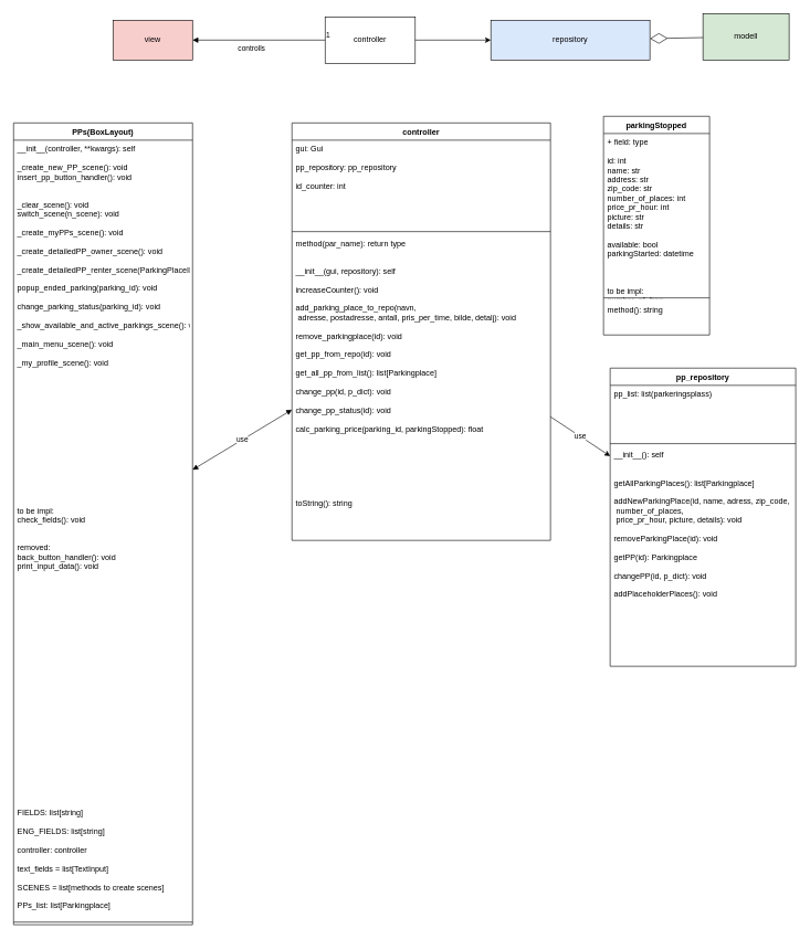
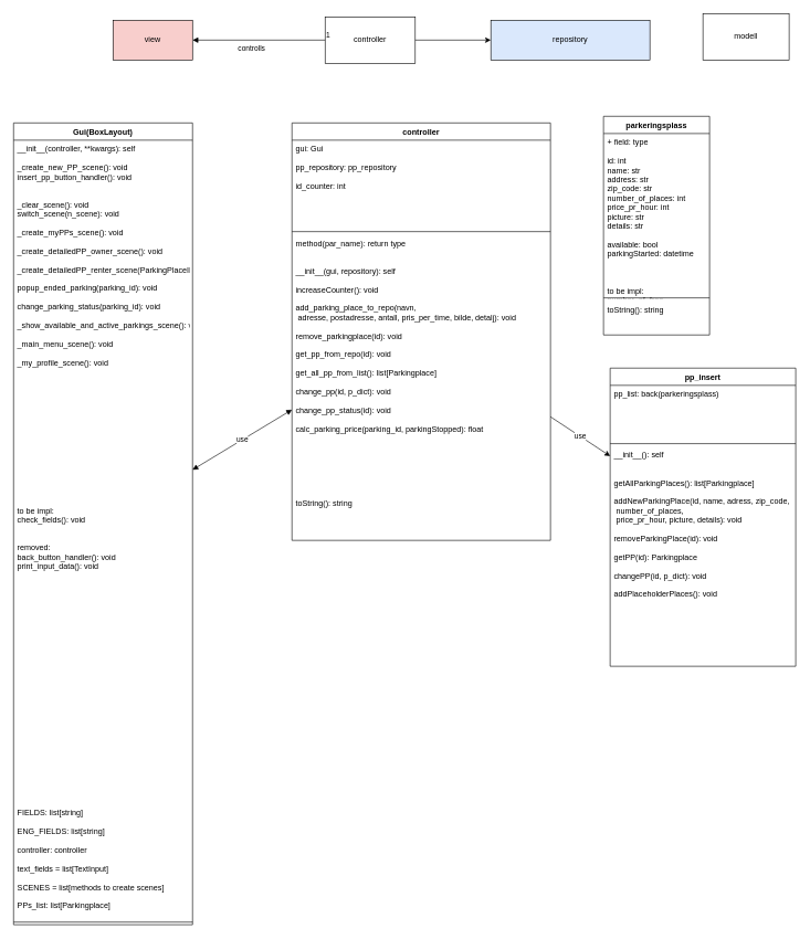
- <mxCell id="4" value="modell" style="rounded=0;whiteSpace=wrap;html=1;fillColor=#d5e8d4;" parent="1" vertex="1"><mxGeometry x="1060" y="20" width="130" height="70" as="geometry" /></mxCell>
+ <mxCell id="4" value="modell" style="rounded=0;whiteSpace=wrap;html=1;" parent="1" vertex="1"><mxGeometry x="1060" y="20" width="130" height="70" as="geometry" /></mxCell>
- <mxCell id="7" value="" style="endArrow=diamondThin;endFill=0;endSize=24;html=1;" parent="1" source="4" target="25" edge="1"><mxGeometry width="160" relative="1" as="geometry"><mxPoint x="260" y="280" as="sourcePoint" /><mxPoint x="420" y="280" as="targetPoint" /></mxGeometry></mxCell>
- <mxCell id="17" value="parkingStopped" style="swimlane;fontStyle=1;align=center;verticalAlign=top;childLayout=stackLayout;horizontal=1;startSize=26;horizontalStack=0;resizeParent=1;resizeParentMax=0;resizeLast=0;collapsible=1;marginBottom=0;" parent="1" vertex="1"><mxGeometry x="910" y="175" width="160" height="330" as="geometry" /></mxCell>
+ <mxCell id="17" value="parkeringsplass" style="swimlane;fontStyle=1;align=center;verticalAlign=top;childLayout=stackLayout;horizontal=1;startSize=26;horizontalStack=0;resizeParent=1;resizeParentMax=0;resizeLast=0;collapsible=1;marginBottom=0;" parent="1" vertex="1"><mxGeometry x="910" y="175" width="160" height="330" as="geometry" /></mxCell>
- <mxCell id="13" value="PPs(BoxLayout)" style="swimlane;fontStyle=1;align=center;verticalAlign=top;childLayout=stackLayout;horizontal=1;startSize=26;horizontalStack=0;resizeParent=1;resizeParentMax=0;resizeLast=0;collapsible=1;marginBottom=0;" parent="1" vertex="1"><mxGeometry x="20" y="185" width="270" height="1210" as="geometry" /></mxCell>
+ <mxCell id="13" value="Gui(BoxLayout)" style="swimlane;fontStyle=1;align=center;verticalAlign=top;childLayout=stackLayout;horizontal=1;startSize=26;horizontalStack=0;resizeParent=1;resizeParentMax=0;resizeLast=0;collapsible=1;marginBottom=0;" parent="1" vertex="1"><mxGeometry x="20" y="185" width="270" height="1210" as="geometry" /></mxCell>
- <mxCell id="20" value="method(): string" style="text;strokeColor=none;fillColor=none;align=left;verticalAlign=top;spacingLeft=4;spacingRight=4;overflow=hidden;rotatable=0;points=[[0,0.5],[1,0.5]];portConstraint=eastwest;" parent="17" vertex="1"><mxGeometry y="278" width="160" height="52" as="geometry" /></mxCell>
+ <mxCell id="20" value="toString(): string" style="text;strokeColor=none;fillColor=none;align=left;verticalAlign=top;spacingLeft=4;spacingRight=4;overflow=hidden;rotatable=0;points=[[0,0.5],[1,0.5]];portConstraint=eastwest;" parent="17" vertex="1"><mxGeometry y="278" width="160" height="52" as="geometry" /></mxCell>
- <mxCell id="21" value="pp_repository" style="swimlane;fontStyle=1;align=center;verticalAlign=top;childLayout=stackLayout;horizontal=1;startSize=26;horizontalStack=0;resizeParent=1;resizeParentMax=0;resizeLast=0;collapsible=1;marginBottom=0;" parent="1" vertex="1"><mxGeometry x="920" y="555" width="280" height="450" as="geometry" /></mxCell>
+ <mxCell id="21" value="pp_insert" style="swimlane;fontStyle=1;align=center;verticalAlign=top;childLayout=stackLayout;horizontal=1;startSize=26;horizontalStack=0;resizeParent=1;resizeParentMax=0;resizeLast=0;collapsible=1;marginBottom=0;" parent="1" vertex="1"><mxGeometry x="920" y="555" width="280" height="450" as="geometry" /></mxCell>
- <mxCell id="22" value="pp_list: list(parkeringsplass)&#10;&#10;" style="text;strokeColor=none;fillColor=none;align=left;verticalAlign=top;spacingLeft=4;spacingRight=4;overflow=hidden;rotatable=0;points=[[0,0.5],[1,0.5]];portConstraint=eastwest;" parent="21" vertex="1"><mxGeometry y="26" width="280" height="84" as="geometry" /></mxCell>
+ <mxCell id="22" value="pp_list: back(parkeringsplass)&#10;&#10;" style="text;strokeColor=none;fillColor=none;align=left;verticalAlign=top;spacingLeft=4;spacingRight=4;overflow=hidden;rotatable=0;points=[[0,0.5],[1,0.5]];portConstraint=eastwest;" parent="21" vertex="1"><mxGeometry y="26" width="280" height="84" as="geometry" /></mxCell>
